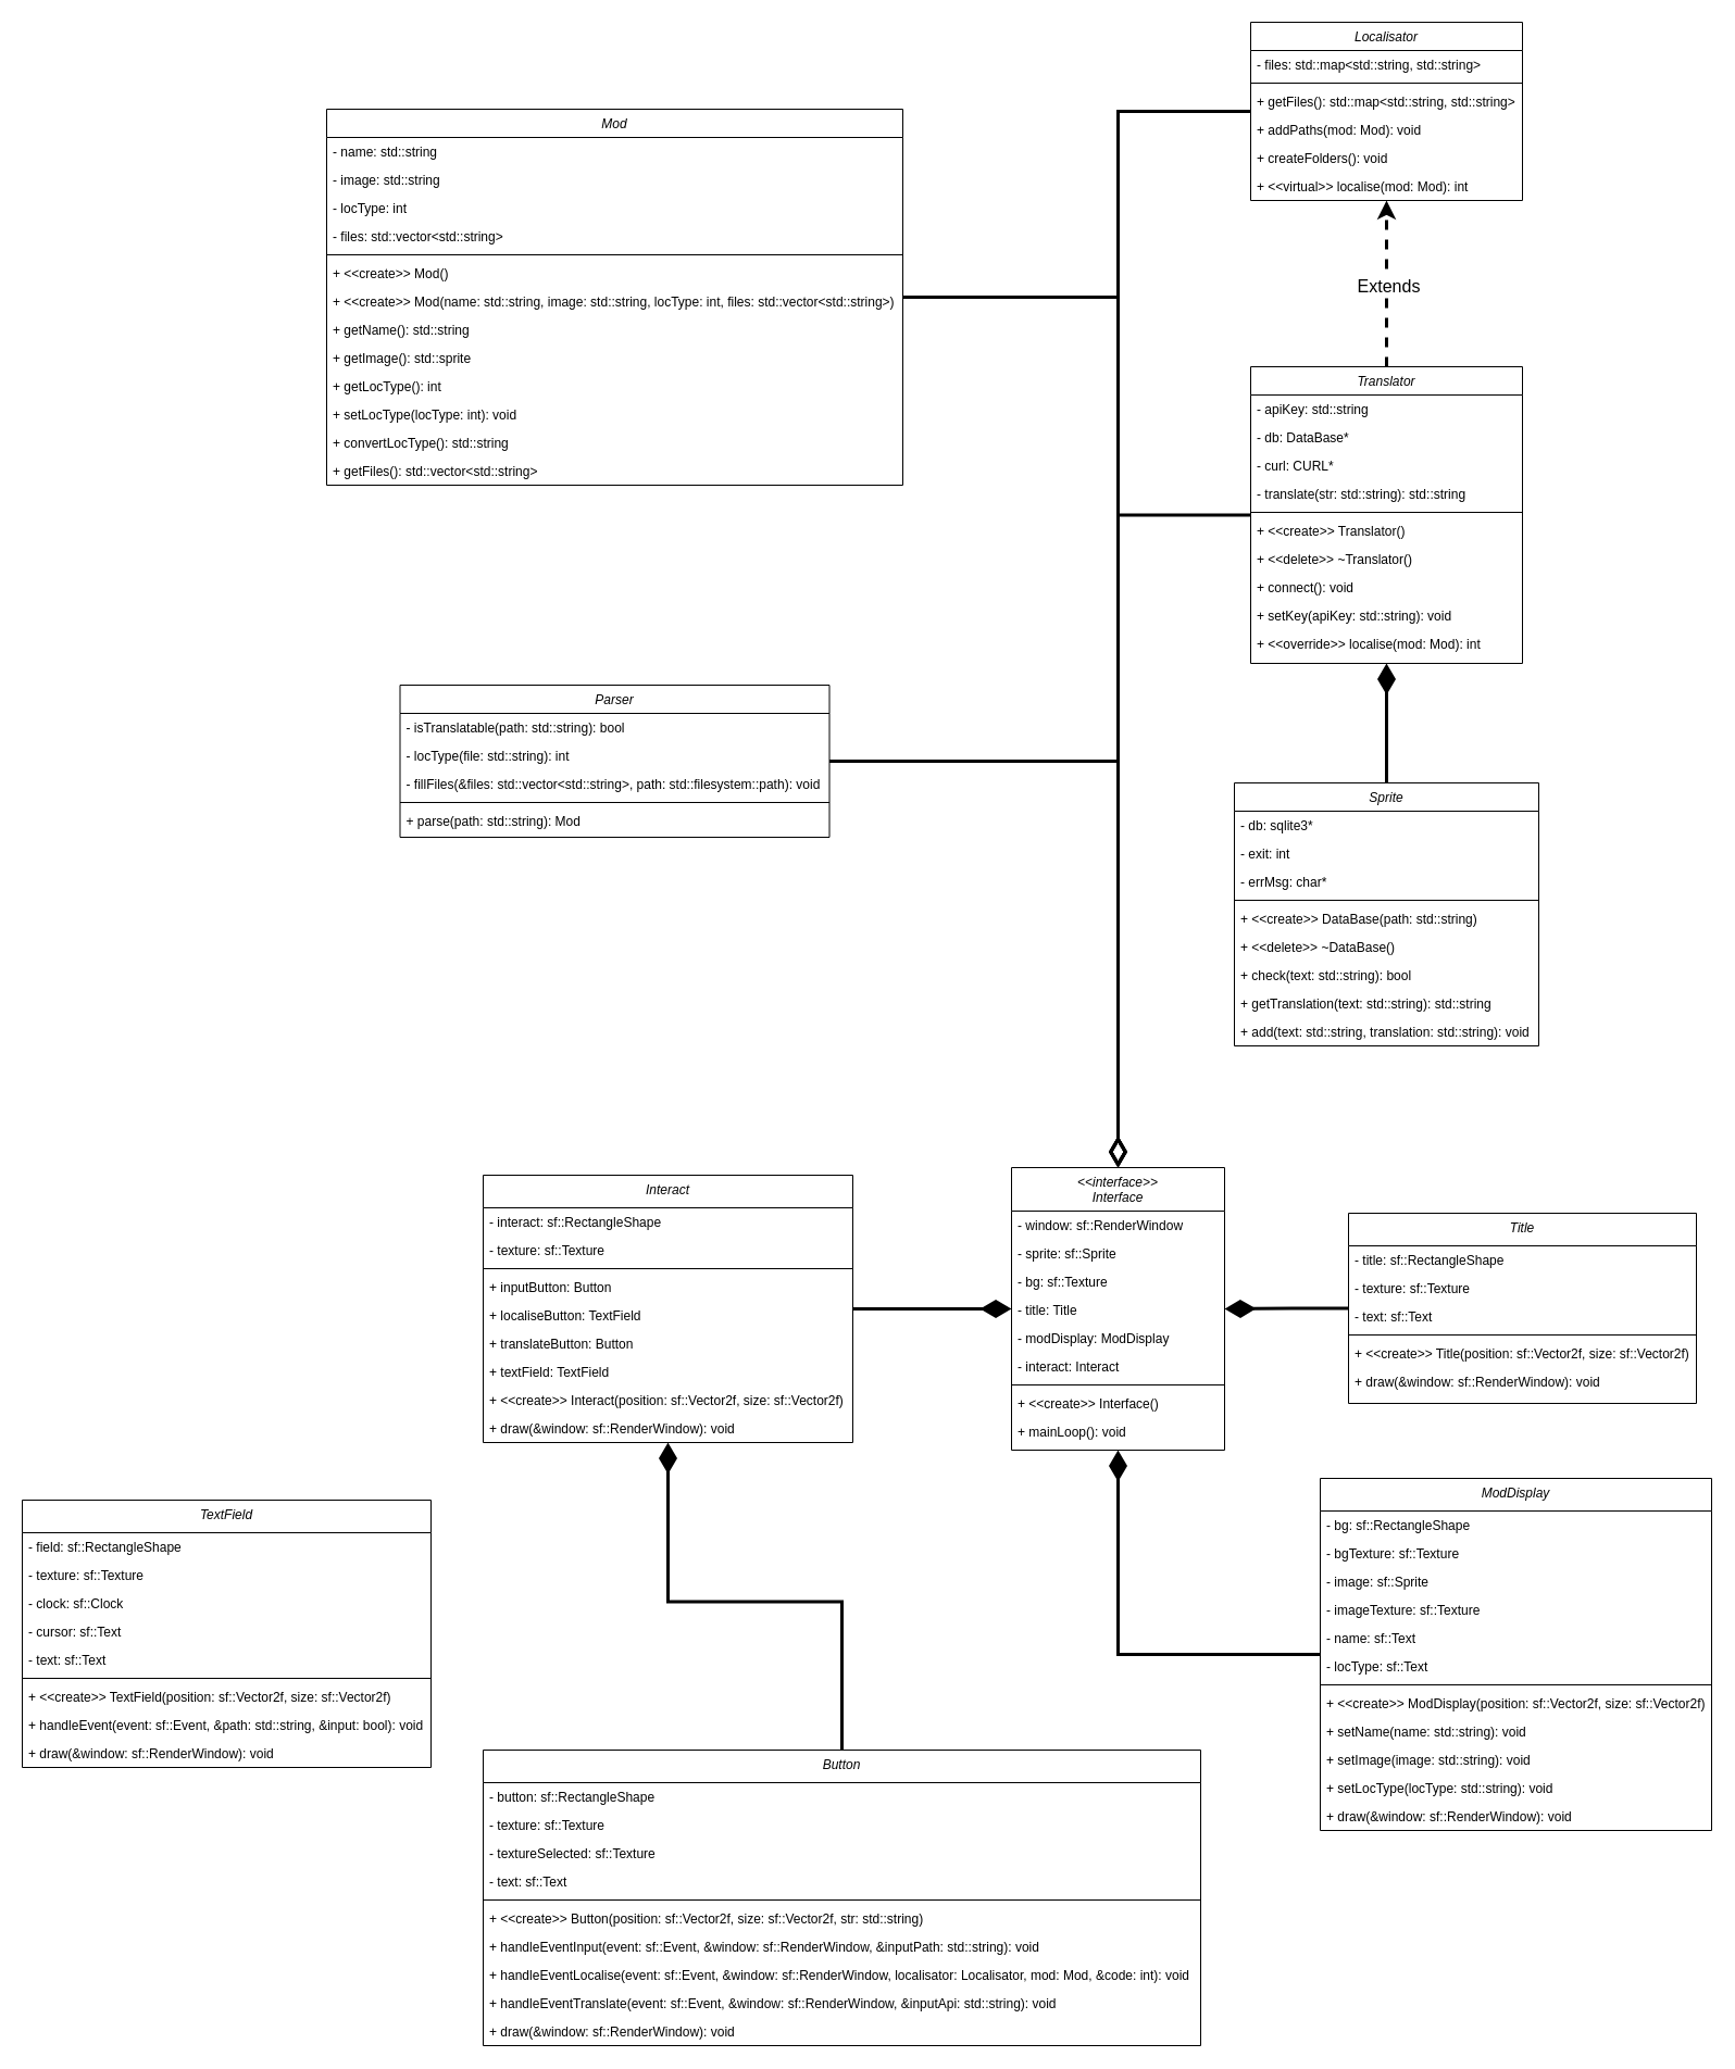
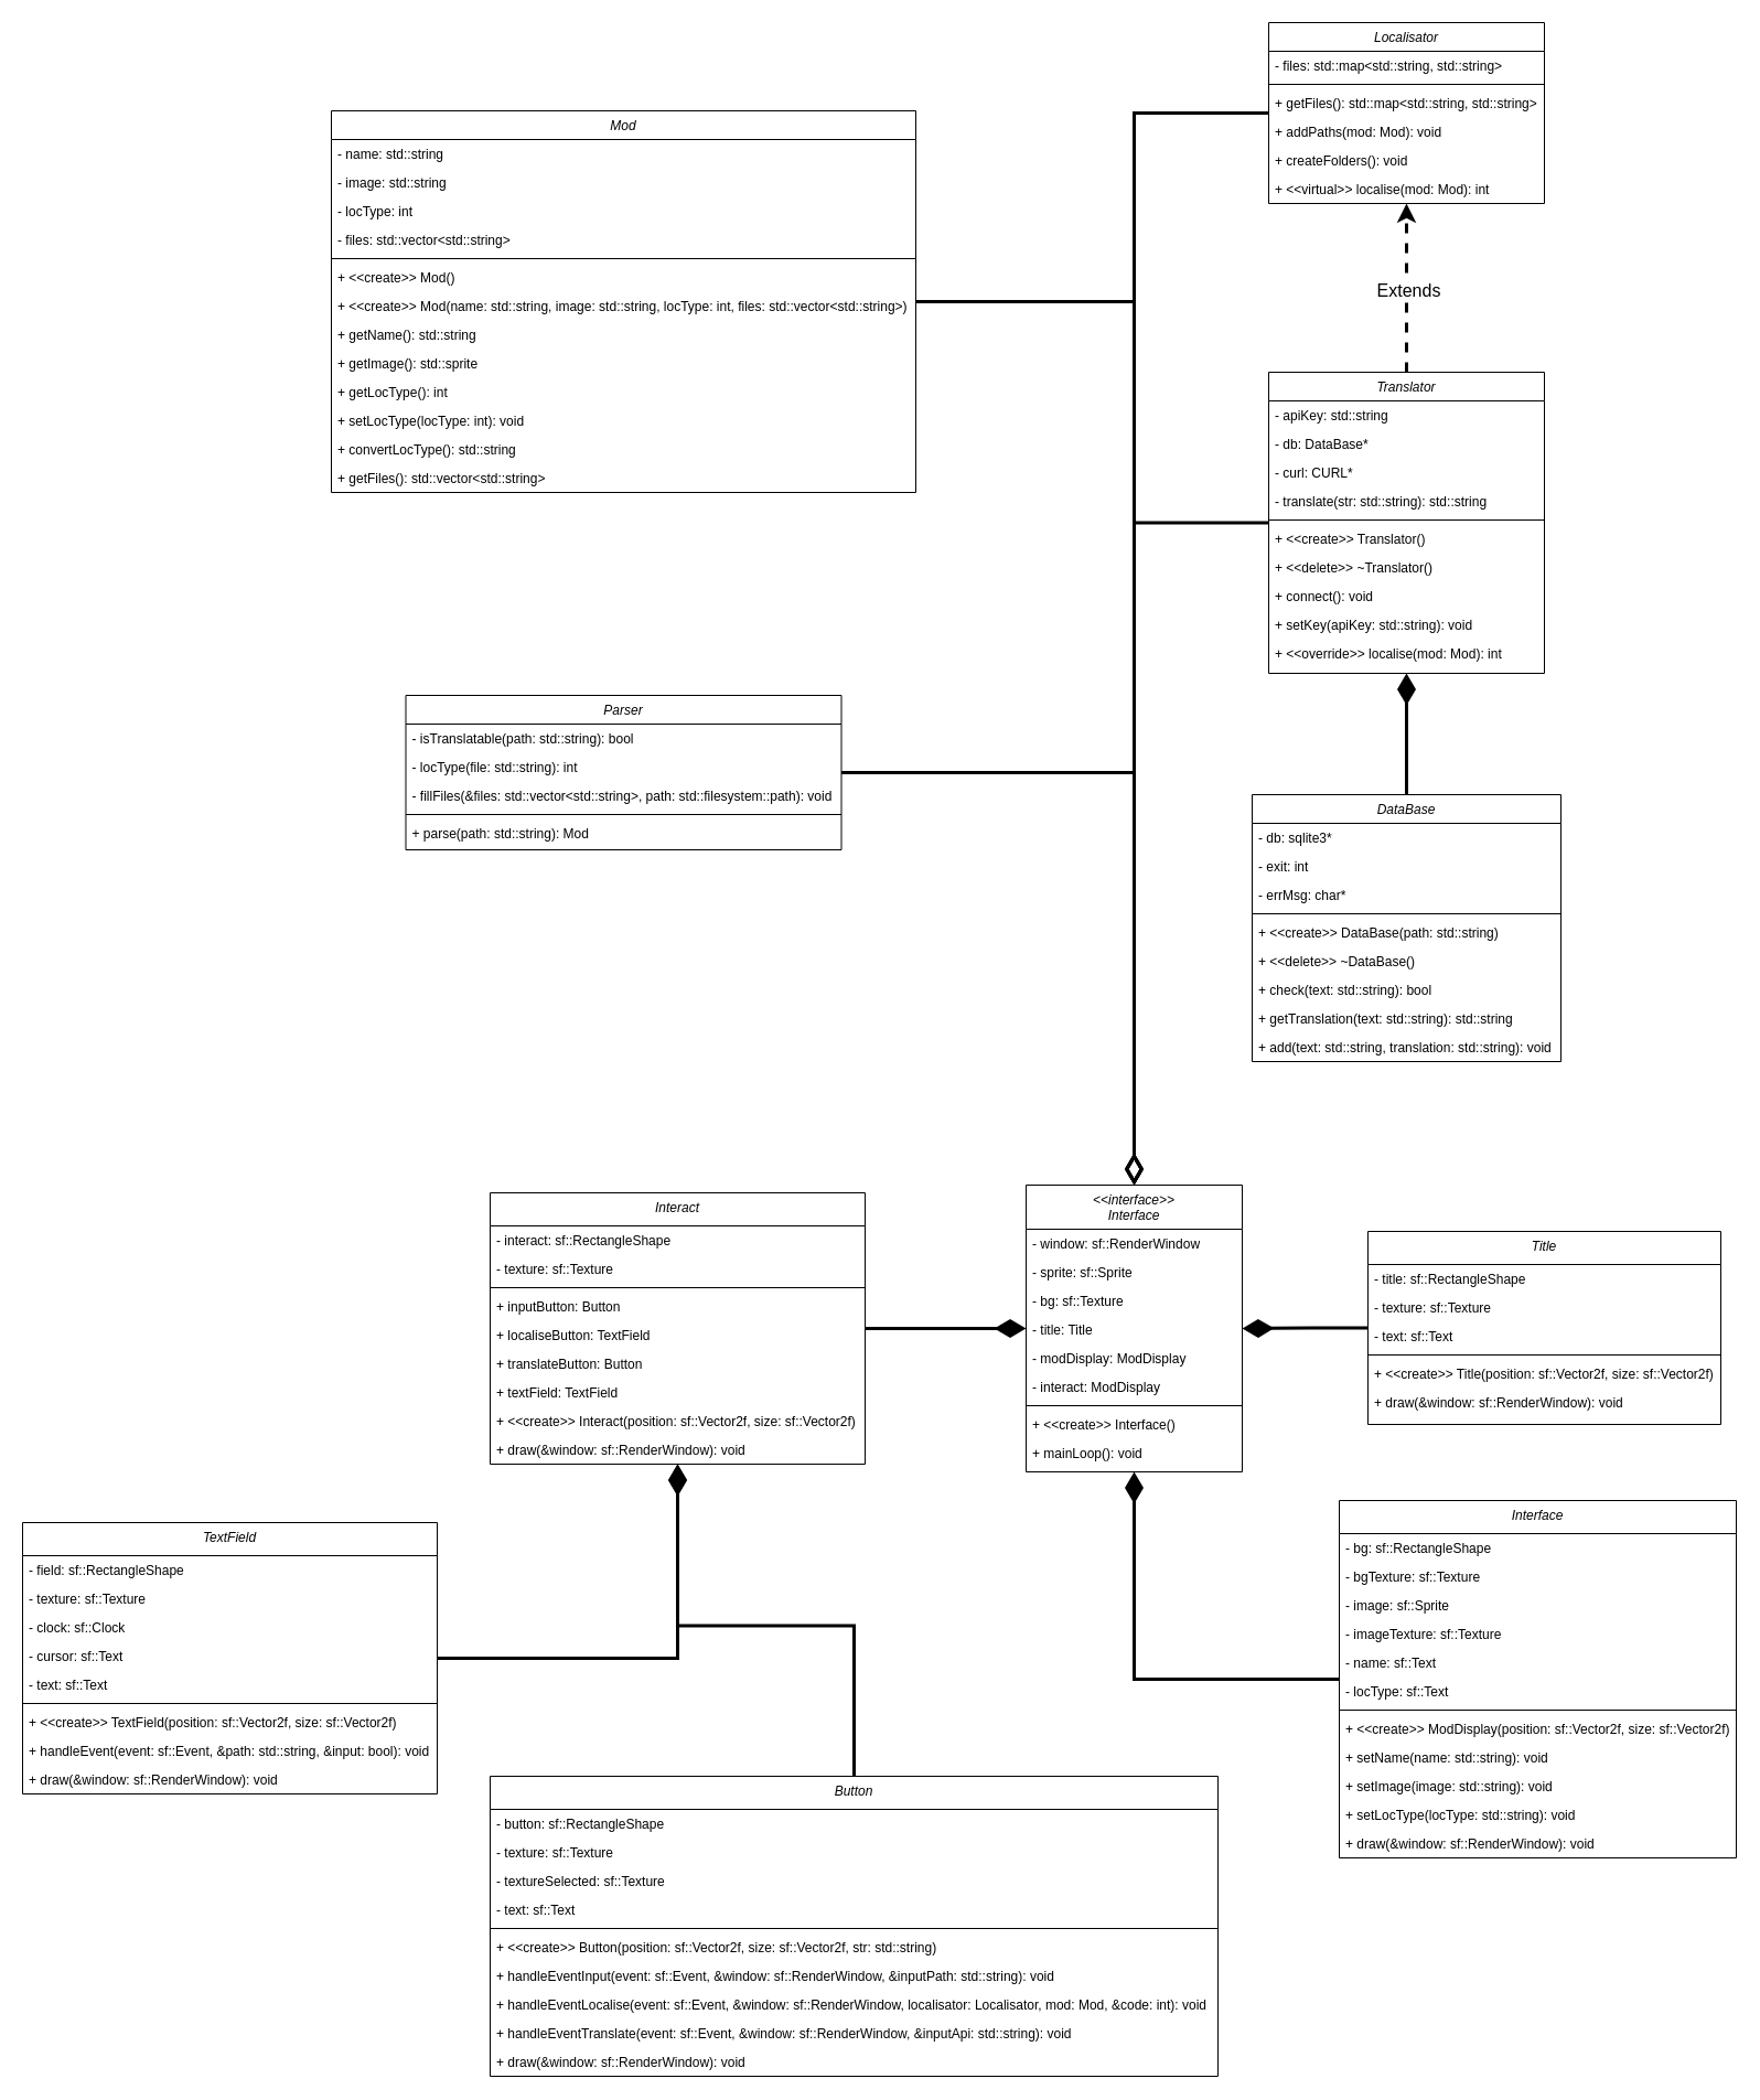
- <mxCell id="48" value="Sprite" style="swimlane;fontStyle=2;align=center;verticalAlign=top;childLayout=stackLayout;horizontal=1;startSize=26;horizontalStack=0;resizeParent=1;resizeLast=0;collapsible=1;marginBottom=0;rounded=0;shadow=0;strokeWidth=1;" parent="1" vertex="1"><mxGeometry x="1135" y="720" width="280" height="242" as="geometry"><mxRectangle x="230" y="140" width="160" height="26" as="alternateBounds" /></mxGeometry></mxCell>
+ <mxCell id="48" value="DataBase" style="swimlane;fontStyle=2;align=center;verticalAlign=top;childLayout=stackLayout;horizontal=1;startSize=26;horizontalStack=0;resizeParent=1;resizeLast=0;collapsible=1;marginBottom=0;rounded=0;shadow=0;strokeWidth=1;" parent="1" vertex="1"><mxGeometry x="1135" y="720" width="280" height="242" as="geometry"><mxRectangle x="230" y="140" width="160" height="26" as="alternateBounds" /></mxGeometry></mxCell>
- <mxCell id="65" value="- interact: Interact" style="text;align=left;verticalAlign=top;spacingLeft=4;spacingRight=4;overflow=hidden;rotatable=0;points=[[0,0.5],[1,0.5]];portConstraint=eastwest;rounded=0;shadow=0;html=0;" parent="59" vertex="1"><mxGeometry y="170" width="196" height="26" as="geometry" /></mxCell>
+ <mxCell id="65" value="- interact: ModDisplay" style="text;align=left;verticalAlign=top;spacingLeft=4;spacingRight=4;overflow=hidden;rotatable=0;points=[[0,0.5],[1,0.5]];portConstraint=eastwest;rounded=0;shadow=0;html=0;" parent="59" vertex="1"><mxGeometry y="170" width="196" height="26" as="geometry" /></mxCell>
- <mxCell id="93" value="ModDisplay" style="swimlane;fontStyle=2;align=center;verticalAlign=top;childLayout=stackLayout;horizontal=1;startSize=30;horizontalStack=0;resizeParent=1;resizeLast=0;collapsible=1;marginBottom=0;rounded=0;shadow=0;strokeWidth=1;" parent="1" vertex="1"><mxGeometry x="1214" y="1360" width="360" height="324" as="geometry"><mxRectangle x="230" y="140" width="160" height="26" as="alternateBounds" /></mxGeometry></mxCell>
+ <mxCell id="93" value="Interface" style="swimlane;fontStyle=2;align=center;verticalAlign=top;childLayout=stackLayout;horizontal=1;startSize=30;horizontalStack=0;resizeParent=1;resizeLast=0;collapsible=1;marginBottom=0;rounded=0;shadow=0;strokeWidth=1;" parent="1" vertex="1"><mxGeometry x="1214" y="1360" width="360" height="324" as="geometry"><mxRectangle x="230" y="140" width="160" height="26" as="alternateBounds" /></mxGeometry></mxCell>
+ <mxCell id="114" style="edgeStyle=orthogonalEdgeStyle;rounded=0;orthogonalLoop=1;jettySize=auto;html=1;endArrow=diamondThin;endFill=1;strokeWidth=3;endSize=20;" edge="1" parent="1" source="115" target="70"><mxGeometry relative="1" as="geometry" /></mxCell>
